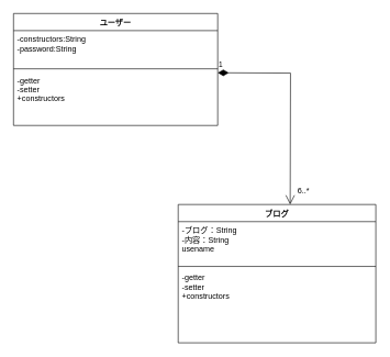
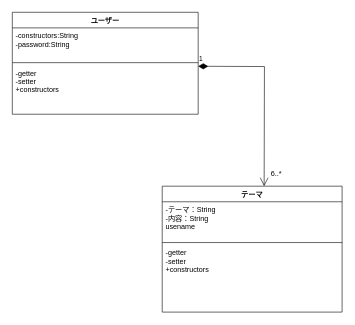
- <mxCell id="8" value="ブログ" style="swimlane;fontStyle=1;align=center;verticalAlign=top;childLayout=stackLayout;horizontal=1;startSize=26;horizontalStack=0;resizeParent=1;resizeParentMax=0;resizeLast=0;collapsible=1;marginBottom=0;fillColor=none;" parent="1" vertex="1"><mxGeometry x="270" y="310" width="300" height="210" as="geometry" /></mxCell>
+ <mxCell id="8" value="テーマ" style="swimlane;fontStyle=1;align=center;verticalAlign=top;childLayout=stackLayout;horizontal=1;startSize=26;horizontalStack=0;resizeParent=1;resizeParentMax=0;resizeLast=0;collapsible=1;marginBottom=0;fillColor=none;" parent="1" vertex="1"><mxGeometry x="270" y="310" width="300" height="210" as="geometry" /></mxCell>
- <mxCell id="9" value="-ブログ：String&#10;-内容：String&#10;usename" style="text;strokeColor=none;fillColor=none;align=left;verticalAlign=top;spacingLeft=4;spacingRight=4;overflow=hidden;rotatable=0;points=[[0,0.5],[1,0.5]];portConstraint=eastwest;" parent="8" vertex="1"><mxGeometry y="26" width="300" height="64" as="geometry" /></mxCell>
+ <mxCell id="9" value="-テーマ：String&#10;-内容：String&#10;usename" style="text;strokeColor=none;fillColor=none;align=left;verticalAlign=top;spacingLeft=4;spacingRight=4;overflow=hidden;rotatable=0;points=[[0,0.5],[1,0.5]];portConstraint=eastwest;" parent="8" vertex="1"><mxGeometry y="26" width="300" height="64" as="geometry" /></mxCell>
